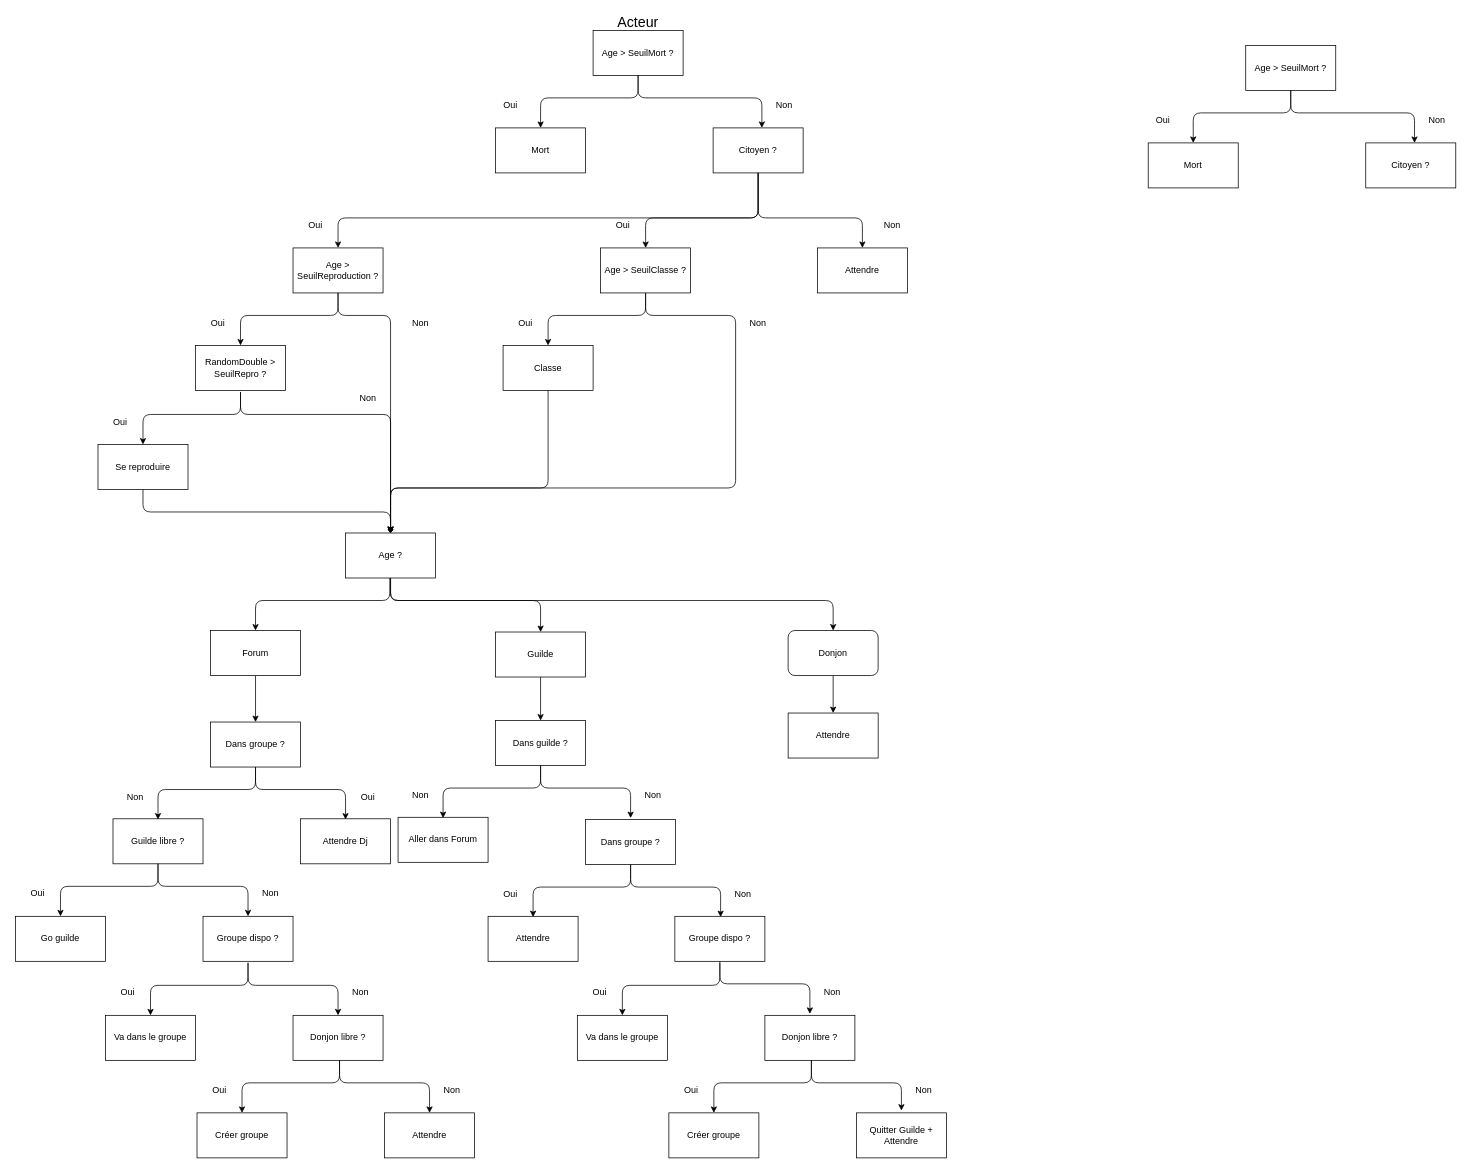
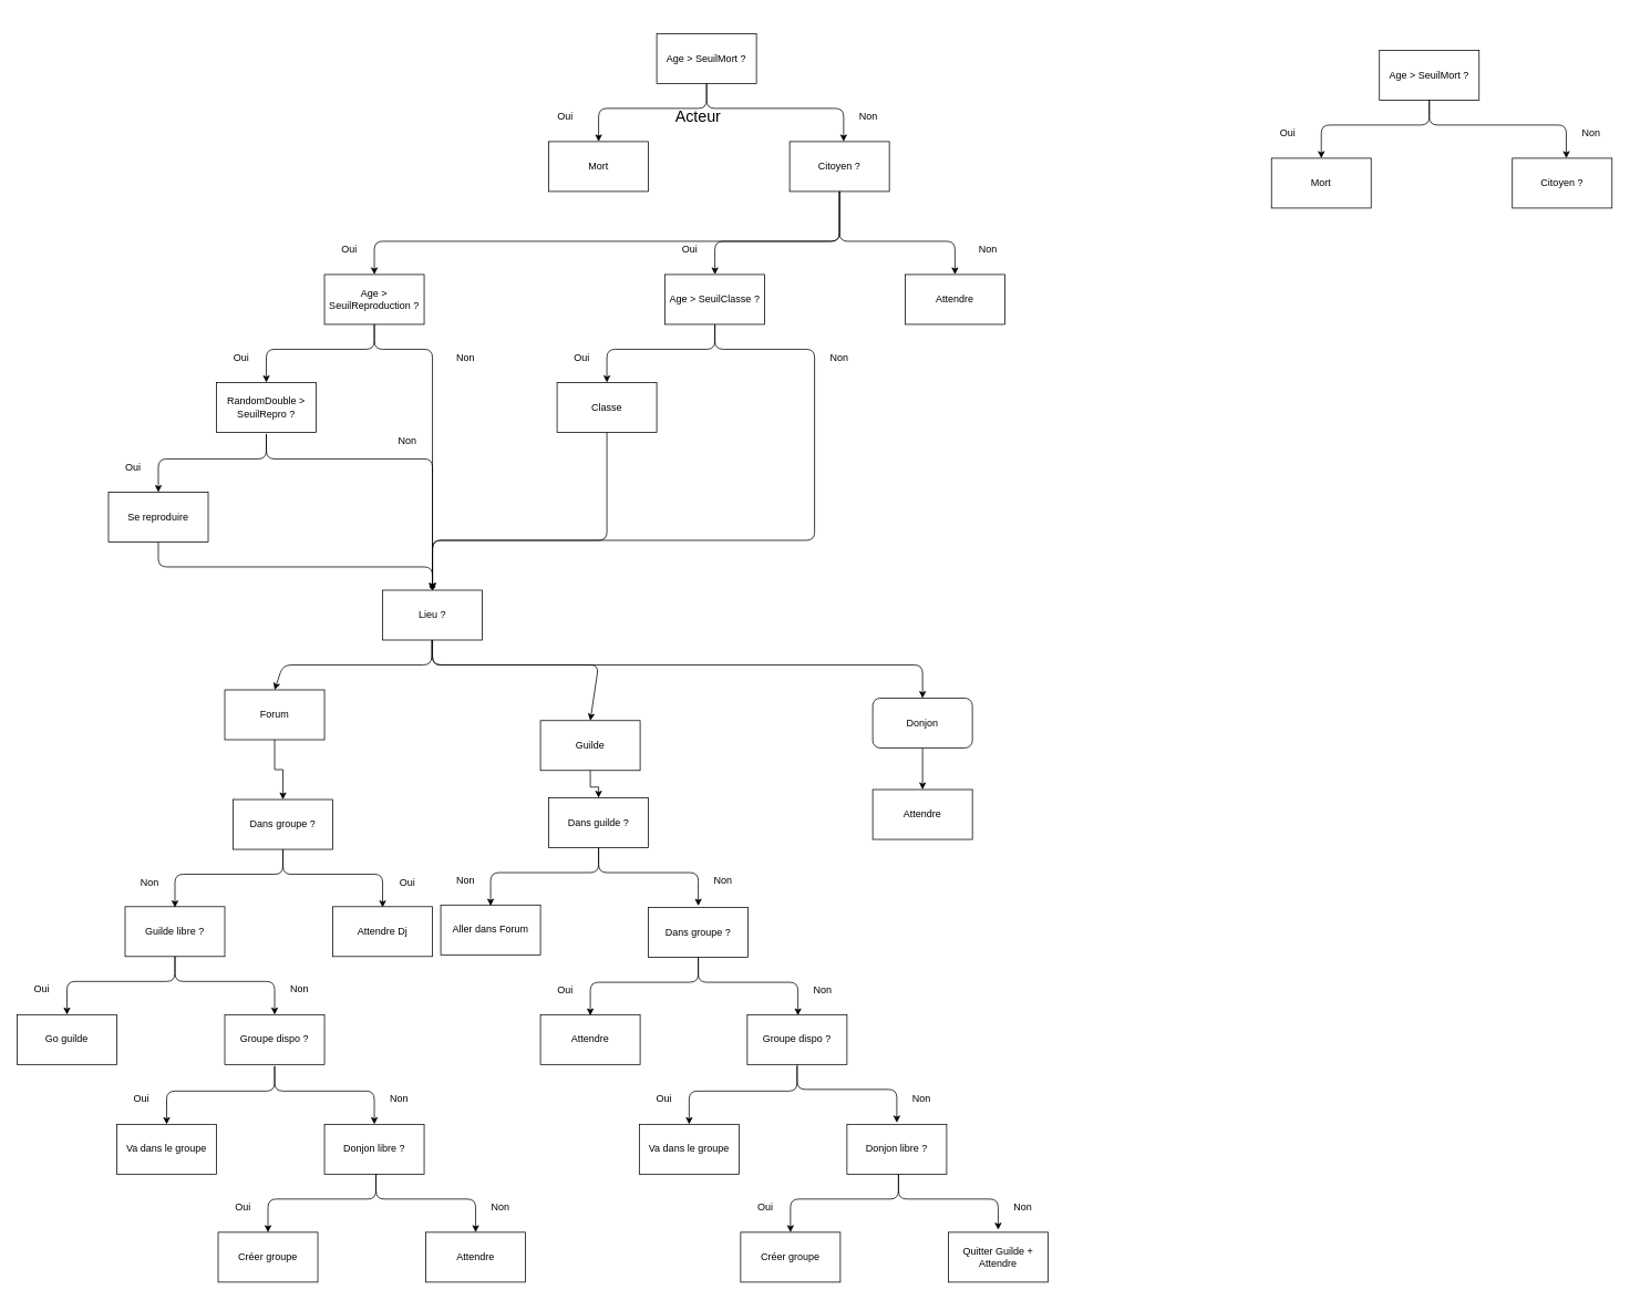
- <mxCell id="73" value="&lt;font style=&quot;font-size: 19px&quot;&gt;Acteur&lt;/font&gt;" style="text;html=1;strokeColor=none;fillColor=none;align=center;verticalAlign=middle;whiteSpace=wrap;rounded=0;" parent="1" vertex="1"><mxGeometry x="830" y="20" width="40" height="20" as="geometry" /></mxCell>
+ <mxCell id="73" value="&lt;font style=&quot;font-size: 19px&quot;&gt;Acteur&lt;/font&gt;" style="text;html=1;strokeColor=none;fillColor=none;align=center;verticalAlign=middle;whiteSpace=wrap;rounded=0;" parent="1" vertex="1"><mxGeometry x="820" y="130" width="40" height="20" as="geometry" /></mxCell>
- <mxCell id="18" value="Age ? " style="rounded=0;whiteSpace=wrap;html=1;" parent="1" vertex="1"><mxGeometry x="460" y="710" width="120" height="60" as="geometry" /></mxCell>
+ <mxCell id="18" value="Lieu ? " style="rounded=0;whiteSpace=wrap;html=1;" parent="1" vertex="1"><mxGeometry x="460" y="710" width="120" height="60" as="geometry" /></mxCell>
- <mxCell id="20" value="Forum" style="rounded=0;whiteSpace=wrap;html=1;" parent="1" vertex="1"><mxGeometry x="280" y="840" width="120" height="60" as="geometry" /></mxCell>
+ <mxCell id="20" value="Forum" style="rounded=0;whiteSpace=wrap;html=1;" parent="1" vertex="1"><mxGeometry x="270" y="830" width="120" height="60" as="geometry" /></mxCell>
- <mxCell id="22" value="Guilde" style="rounded=0;whiteSpace=wrap;html=1;" parent="1" vertex="1"><mxGeometry x="660" y="842" width="120" height="60" as="geometry" /></mxCell>
+ <mxCell id="22" value="Guilde" style="rounded=0;whiteSpace=wrap;html=1;" parent="1" vertex="1"><mxGeometry x="650" y="867" width="120" height="60" as="geometry" /></mxCell>
